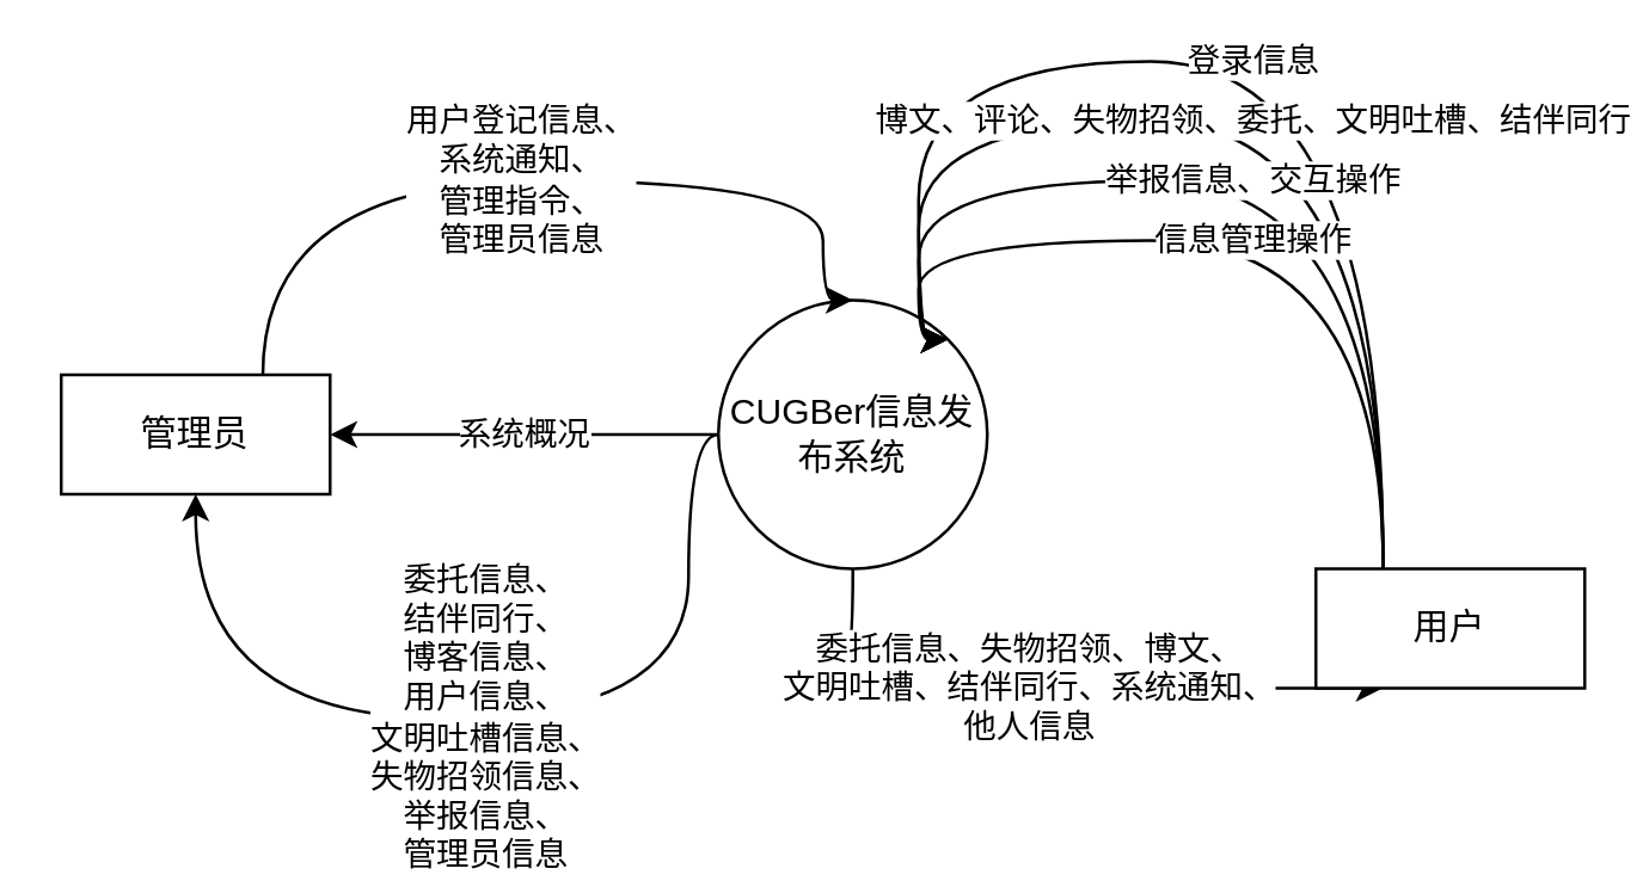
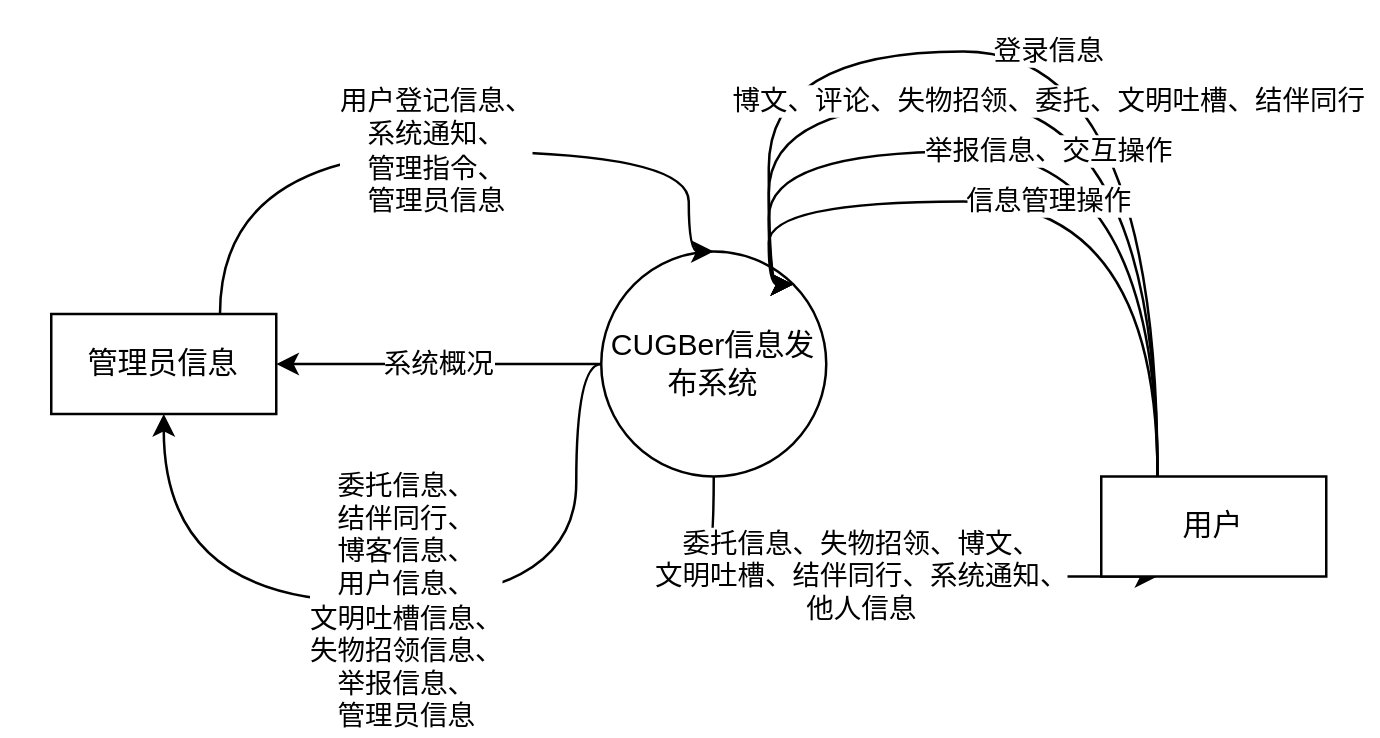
- <mxCell id="7" value="管理员" style="rounded=0;whiteSpace=wrap;html=1;" parent="1" vertex="1"><mxGeometry x="20" y="125" width="90" height="40" as="geometry" /></mxCell>
+ <mxCell id="7" value="管理员信息" style="rounded=0;whiteSpace=wrap;html=1;" parent="1" vertex="1"><mxGeometry x="20" y="125" width="90" height="40" as="geometry" /></mxCell>
